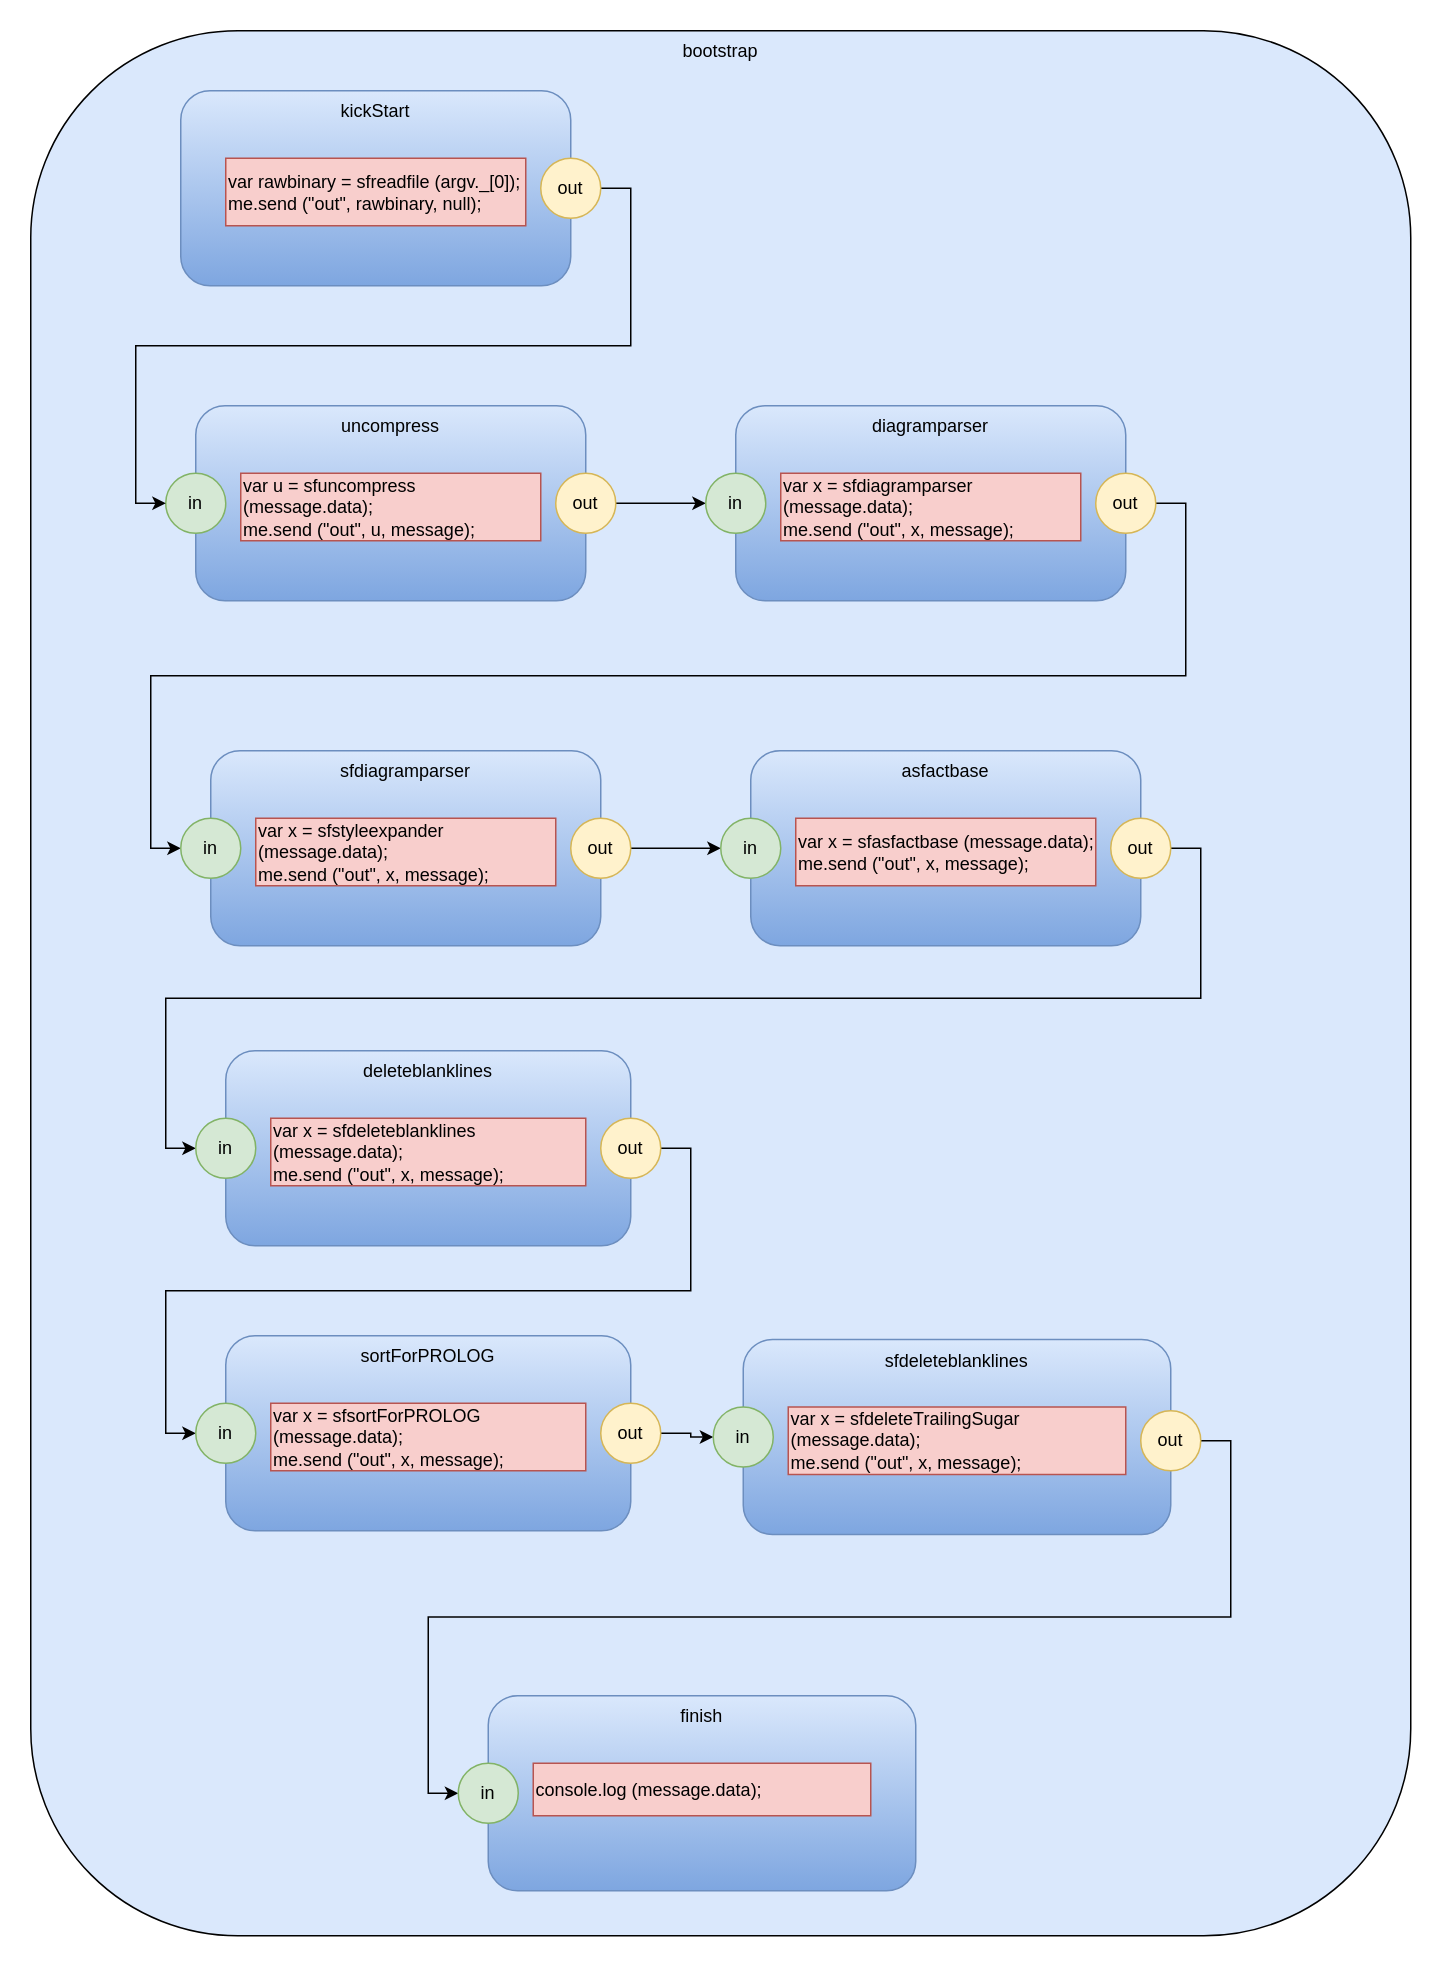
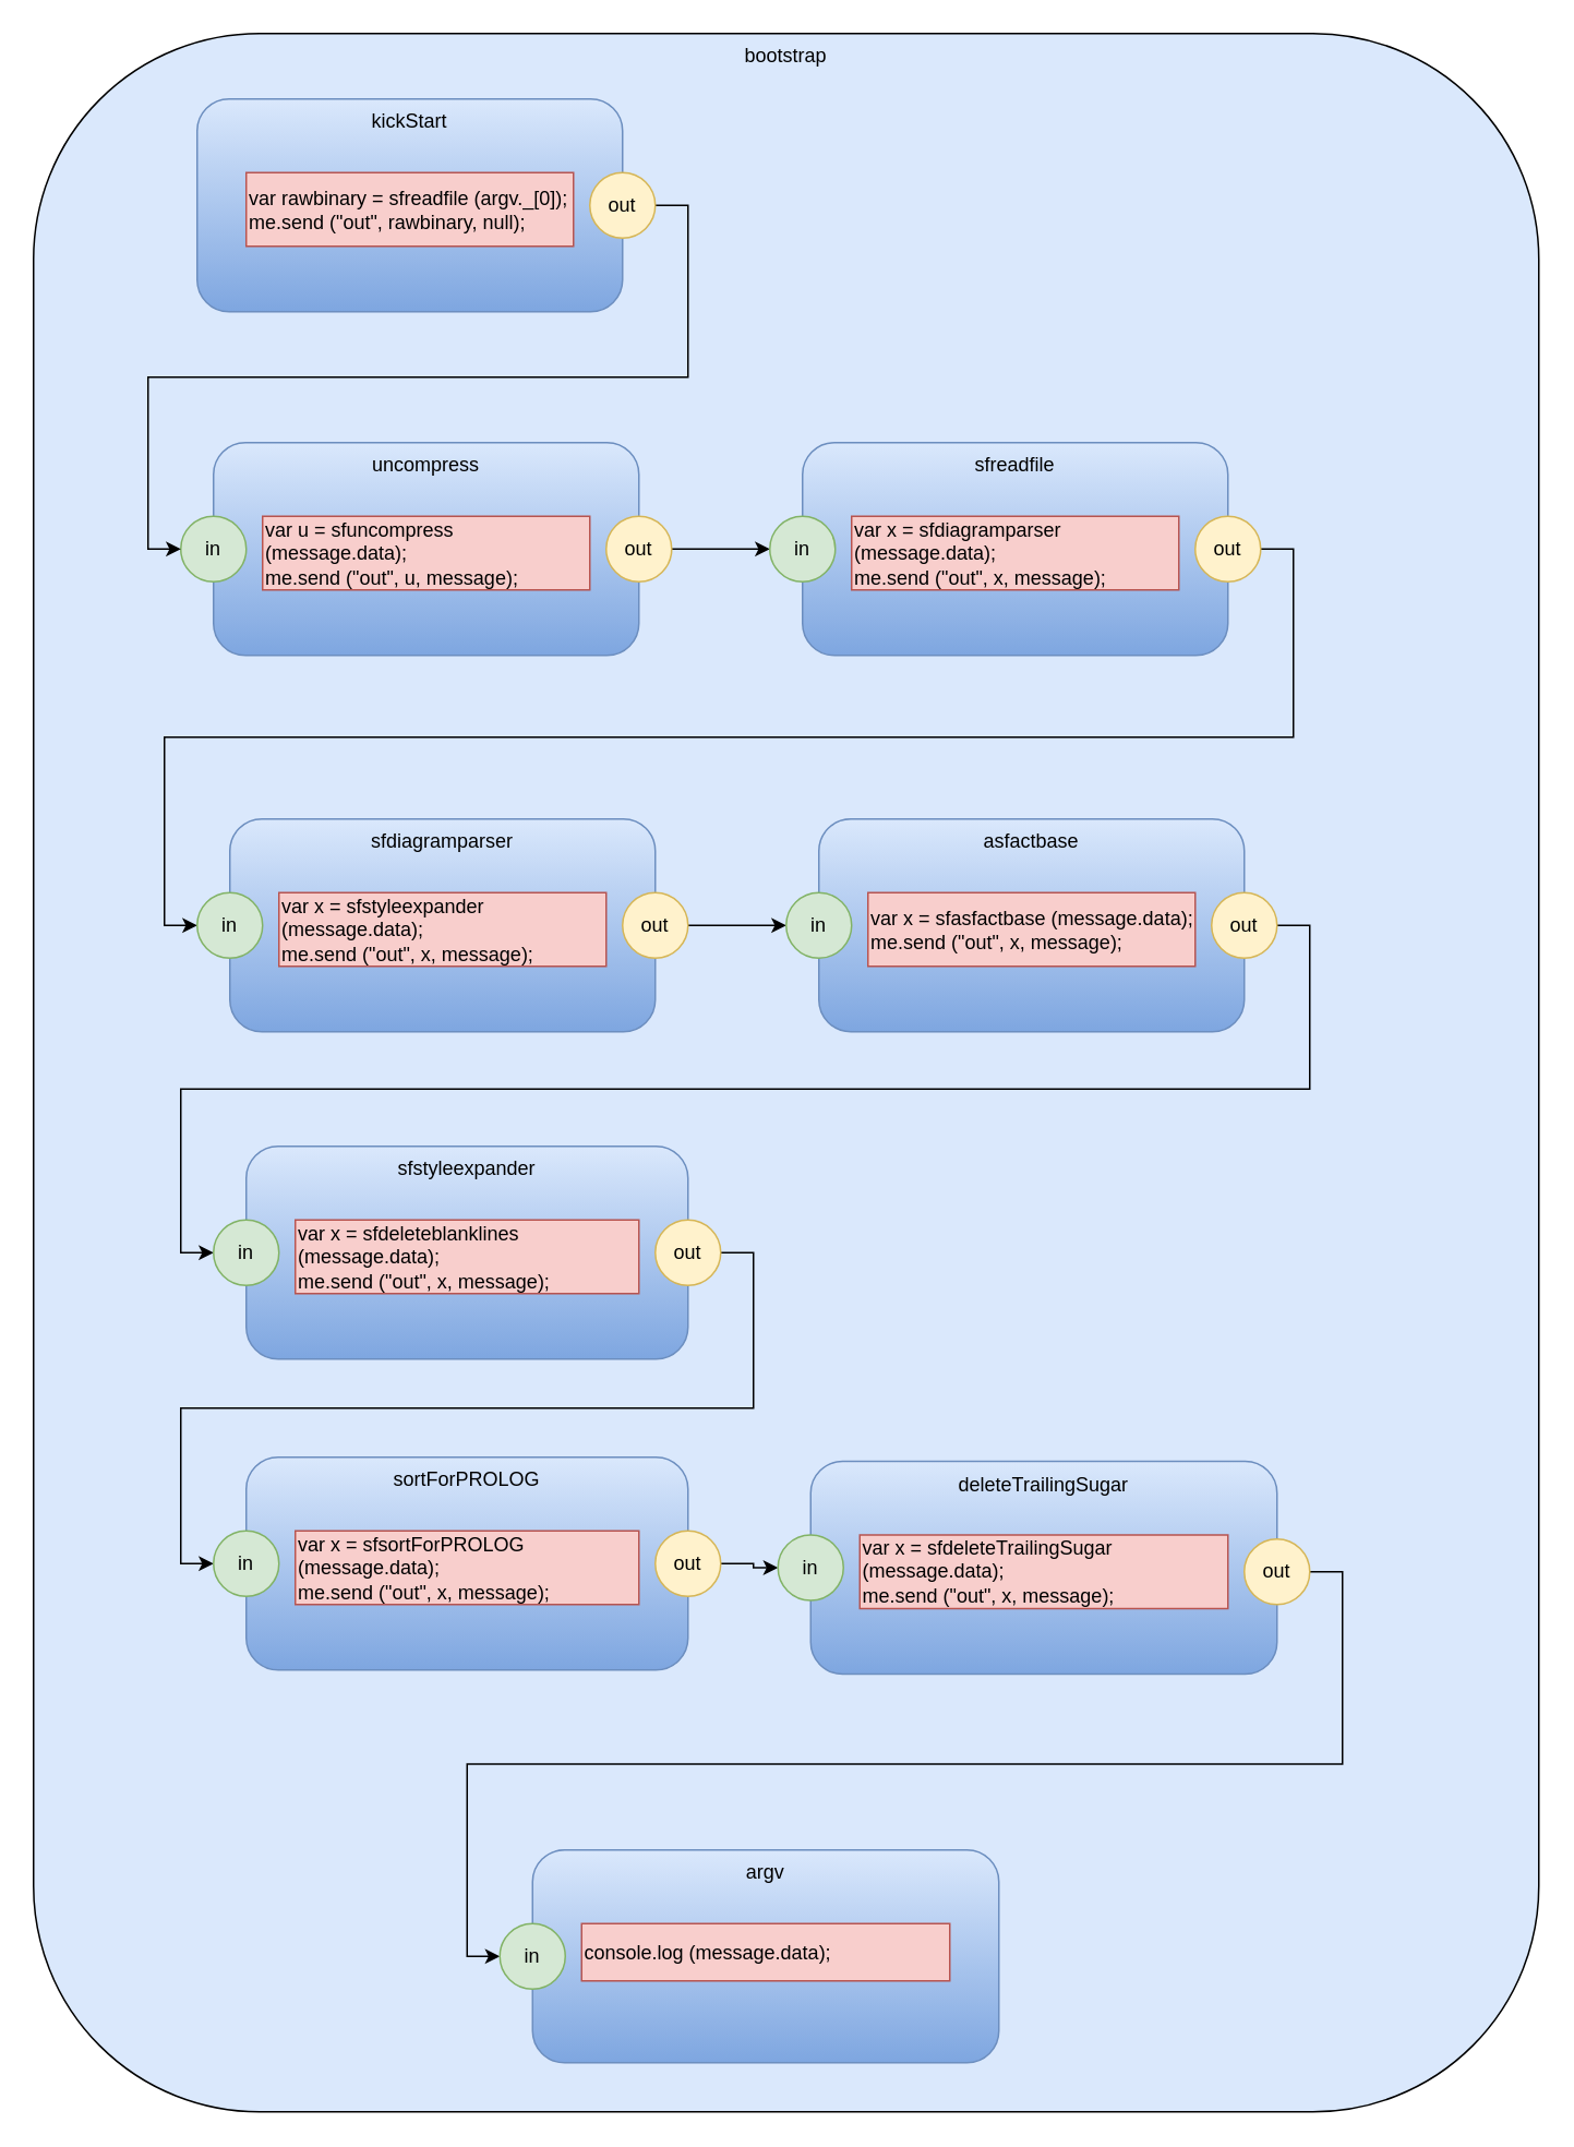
- <mxCell id="9" value="diagramparser" style="rounded=1;whiteSpace=wrap;html=1;gradientColor=#7ea6e0;fillColor=#dae8fc;strokeColor=#6c8ebf;verticalAlign=top;" parent="1" vertex="1"><mxGeometry x="490" y="270" width="260" height="130" as="geometry" /></mxCell>
+ <mxCell id="9" value="sfreadfile" style="rounded=1;whiteSpace=wrap;html=1;gradientColor=#7ea6e0;fillColor=#dae8fc;strokeColor=#6c8ebf;verticalAlign=top;" parent="1" vertex="1"><mxGeometry x="490" y="270" width="260" height="130" as="geometry" /></mxCell>
- <mxCell id="23" value="deleteblanklines" style="rounded=1;whiteSpace=wrap;html=1;gradientColor=#7ea6e0;fillColor=#dae8fc;strokeColor=#6c8ebf;verticalAlign=top;" parent="1" vertex="1"><mxGeometry x="150" y="700" width="270" height="130" as="geometry" /></mxCell>
+ <mxCell id="23" value="sfstyleexpander" style="rounded=1;whiteSpace=wrap;html=1;gradientColor=#7ea6e0;fillColor=#dae8fc;strokeColor=#6c8ebf;verticalAlign=top;" parent="1" vertex="1"><mxGeometry x="150" y="700" width="270" height="130" as="geometry" /></mxCell>
- <mxCell id="33" value="sfdeleteblanklines" style="rounded=1;whiteSpace=wrap;html=1;gradientColor=#7ea6e0;fillColor=#dae8fc;strokeColor=#6c8ebf;verticalAlign=top;" parent="1" vertex="1"><mxGeometry x="495" y="892.5" width="285" height="130" as="geometry" /></mxCell>
+ <mxCell id="33" value="deleteTrailingSugar" style="rounded=1;whiteSpace=wrap;html=1;gradientColor=#7ea6e0;fillColor=#dae8fc;strokeColor=#6c8ebf;verticalAlign=top;" parent="1" vertex="1"><mxGeometry x="495" y="892.5" width="285" height="130" as="geometry" /></mxCell>
- <mxCell id="42" value="finish" style="rounded=1;whiteSpace=wrap;html=1;gradientColor=#7ea6e0;fillColor=#dae8fc;strokeColor=#6c8ebf;verticalAlign=top;" parent="1" vertex="1"><mxGeometry x="325" y="1130" width="285" height="130" as="geometry" /></mxCell>
+ <mxCell id="42" value="argv" style="rounded=1;whiteSpace=wrap;html=1;gradientColor=#7ea6e0;fillColor=#dae8fc;strokeColor=#6c8ebf;verticalAlign=top;" parent="1" vertex="1"><mxGeometry x="325" y="1130" width="285" height="130" as="geometry" /></mxCell>
